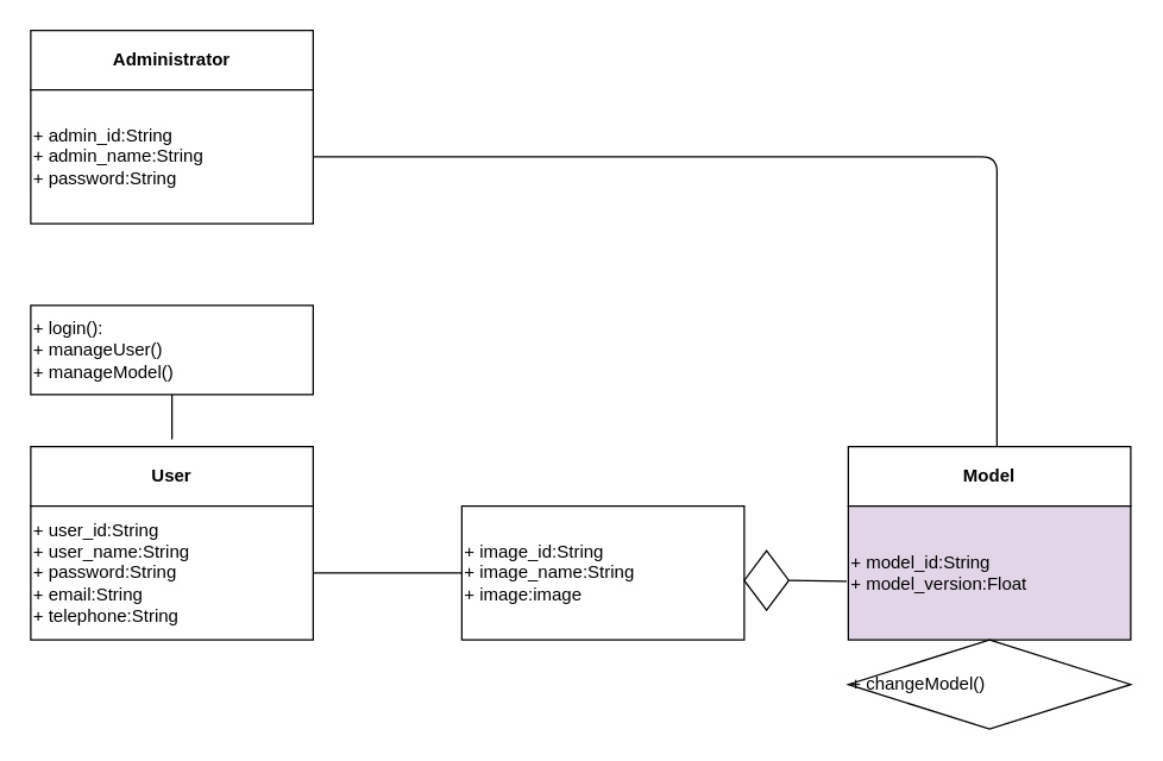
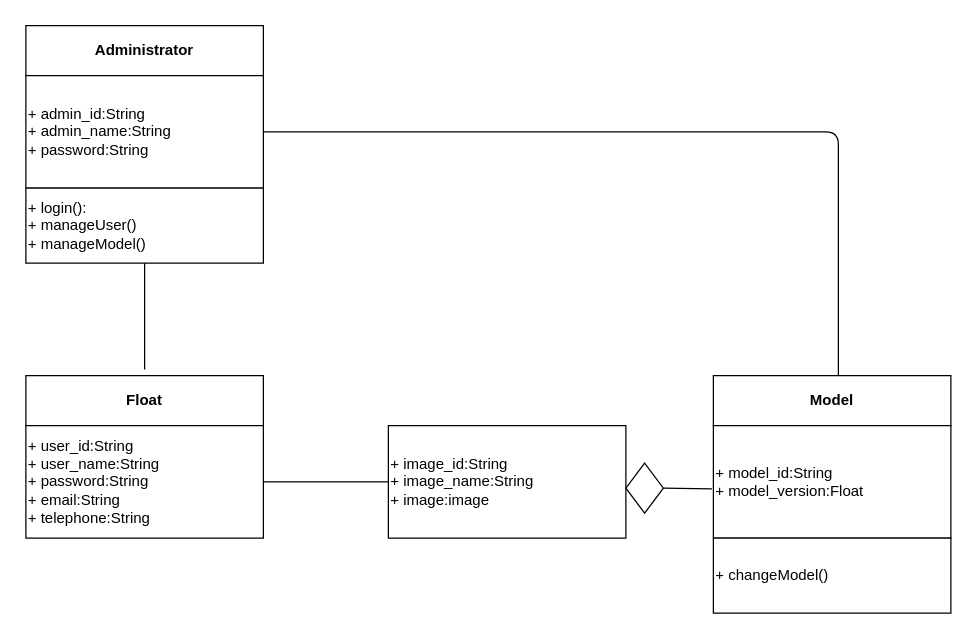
- <mxCell id="4" value="+ login():&lt;br&gt;+ manageUser()&lt;br&gt;+ manageModel()" style="rounded=0;whiteSpace=wrap;html=1;align=left;" parent="1" vertex="1"><mxGeometry x="20" y="205" width="190" height="60" as="geometry" /></mxCell>
+ <mxCell id="4" value="+ login():&lt;br&gt;+ manageUser()&lt;br&gt;+ manageModel()" style="rounded=0;whiteSpace=wrap;html=1;align=left;" parent="1" vertex="1"><mxGeometry x="20" y="150" width="190" height="60" as="geometry" /></mxCell>
- <mxCell id="11" value="&lt;b&gt;User&lt;/b&gt;" style="rounded=0;whiteSpace=wrap;html=1;" vertex="1" parent="1"><mxGeometry x="20" y="300" width="190" height="40" as="geometry" /></mxCell>
+ <mxCell id="11" value="&lt;b&gt;Float&lt;/b&gt;" style="rounded=0;whiteSpace=wrap;html=1;" vertex="1" parent="1"><mxGeometry x="20" y="300" width="190" height="40" as="geometry" /></mxCell>
- <mxCell id="7" value="&lt;div&gt;+ model_id:String&lt;/div&gt;+&amp;nbsp;model_version:Float" style="rounded=0;whiteSpace=wrap;html=1;align=left;fillColor=#e1d5e7;" parent="1" vertex="1"><mxGeometry x="570" y="340" width="190" height="90" as="geometry" /></mxCell>
+ <mxCell id="7" value="&lt;div&gt;+ model_id:String&lt;/div&gt;+&amp;nbsp;model_version:Float" style="rounded=0;whiteSpace=wrap;html=1;align=left;" parent="1" vertex="1"><mxGeometry x="570" y="340" width="190" height="90" as="geometry" /></mxCell>
- <mxCell id="8" value="+ changeModel()" style="rhombus;whiteSpace=wrap;html=1;align=left;" parent="1" vertex="1"><mxGeometry x="570" y="430" width="190" height="60" as="geometry" /></mxCell>
+ <mxCell id="8" value="+ changeModel()" style="rounded=0;whiteSpace=wrap;html=1;align=left;" parent="1" vertex="1"><mxGeometry x="570" y="430" width="190" height="60" as="geometry" /></mxCell>
